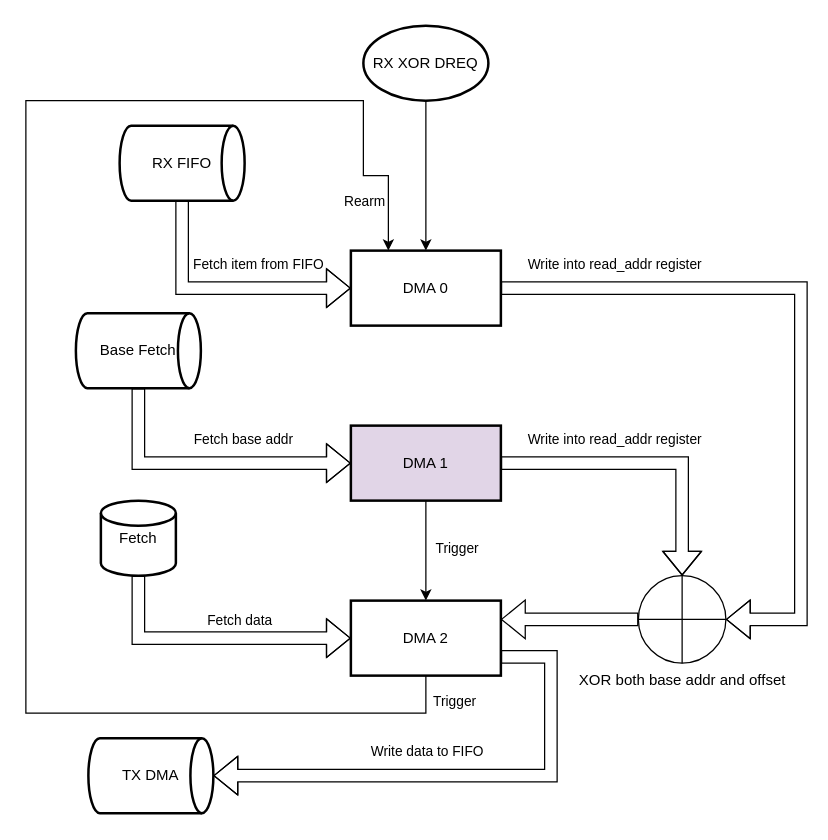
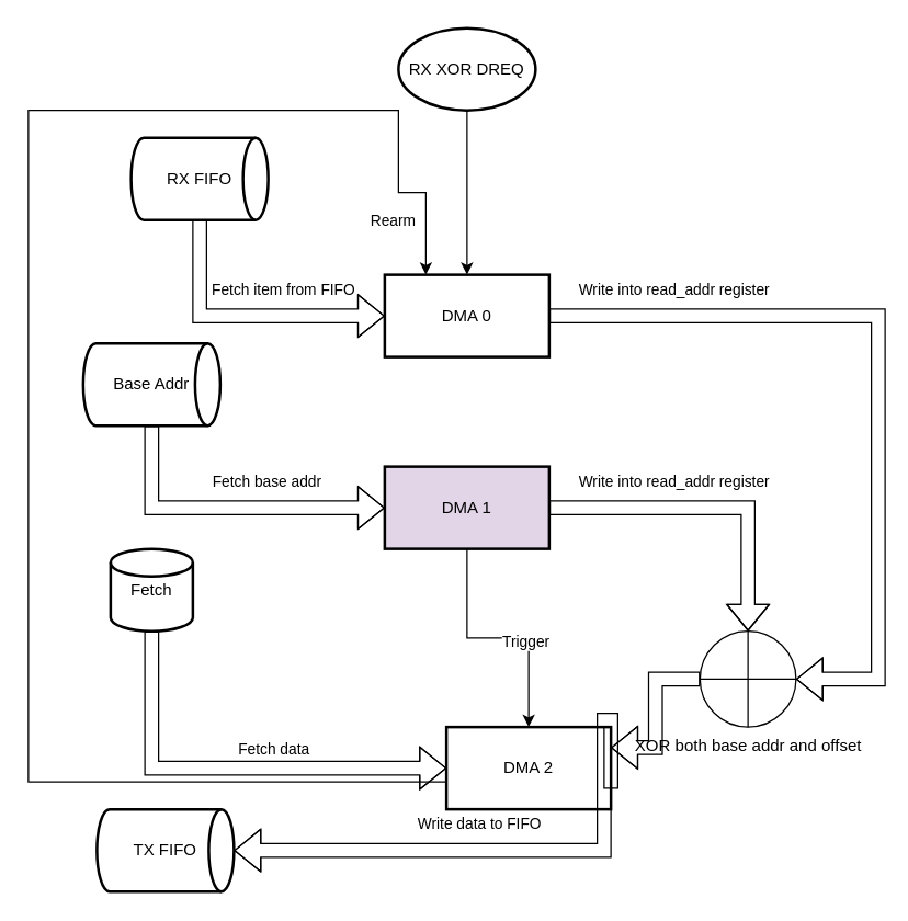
- <mxCell id="17" value="Base Fetch" style="strokeWidth=2;html=1;shape=mxgraph.flowchart.direct_data;whiteSpace=wrap;" vertex="1" parent="1"><mxGeometry x="60" y="250" width="100" height="60" as="geometry" /></mxCell>
+ <mxCell id="17" value="Base Addr" style="strokeWidth=2;html=1;shape=mxgraph.flowchart.direct_data;whiteSpace=wrap;" vertex="1" parent="1"><mxGeometry x="60" y="250" width="100" height="60" as="geometry" /></mxCell>
- <mxCell id="14" value="DMA 2" style="whiteSpace=wrap;html=1;strokeWidth=2;" vertex="1" parent="1"><mxGeometry x="280" y="480" width="120" height="60" as="geometry" /></mxCell>
+ <mxCell id="14" value="DMA 2" style="whiteSpace=wrap;html=1;strokeWidth=2;" vertex="1" parent="1"><mxGeometry x="325" y="530" width="120" height="60" as="geometry" /></mxCell>
- <mxCell id="27" value="TX DMA" style="strokeWidth=2;html=1;shape=mxgraph.flowchart.direct_data;whiteSpace=wrap;" vertex="1" parent="1"><mxGeometry x="70" y="590" width="100" height="60" as="geometry" /></mxCell>
+ <mxCell id="27" value="TX FIFO" style="strokeWidth=2;html=1;shape=mxgraph.flowchart.direct_data;whiteSpace=wrap;" vertex="1" parent="1"><mxGeometry x="70" y="590" width="100" height="60" as="geometry" /></mxCell>
